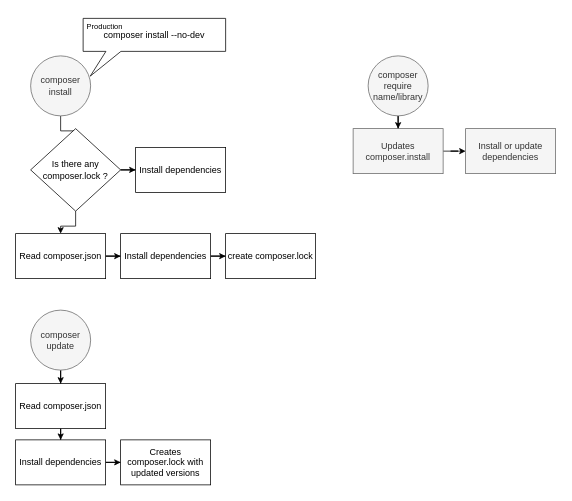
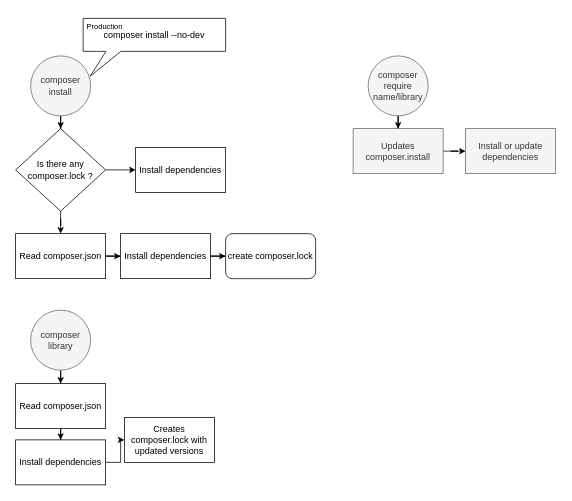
- <mxCell id="6" value="Is there any&lt;br&gt;composer.lock ?" style="rhombus;whiteSpace=wrap;html=1;" vertex="1" parent="1"><mxGeometry x="40" y="171" width="120" height="110" as="geometry" /></mxCell>
+ <mxCell id="6" value="Is there any&lt;br&gt;composer.lock ?" style="rhombus;whiteSpace=wrap;html=1;" vertex="1" parent="1"><mxGeometry x="20" y="171" width="120" height="110" as="geometry" /></mxCell>
- <mxCell id="12" value="create composer.lock" style="whiteSpace=wrap;html=1;" vertex="1" parent="1"><mxGeometry x="300" y="311" width="120" height="60" as="geometry" /></mxCell>
+ <mxCell id="12" value="create composer.lock" style="whiteSpace=wrap;html=1;rounded=1;" vertex="1" parent="1"><mxGeometry x="300" y="311" width="120" height="60" as="geometry" /></mxCell>
- <mxCell id="14" value="composer update" style="ellipse;whiteSpace=wrap;html=1;aspect=fixed;fillColor=#f5f5f5;fontColor=#333333;strokeColor=#666666;" vertex="1" parent="1"><mxGeometry x="40" y="413" width="80" height="80" as="geometry" /></mxCell>
+ <mxCell id="14" value="composer library" style="ellipse;whiteSpace=wrap;html=1;aspect=fixed;fillColor=#f5f5f5;fontColor=#333333;strokeColor=#666666;" vertex="1" parent="1"><mxGeometry x="40" y="413" width="80" height="80" as="geometry" /></mxCell>
- <mxCell id="19" value="Creates composer.lock with updated versions" style="whiteSpace=wrap;html=1;" vertex="1" parent="1"><mxGeometry x="160" y="586" width="120" height="60" as="geometry" /></mxCell>
+ <mxCell id="19" value="Creates composer.lock with updated versions" style="whiteSpace=wrap;html=1;" vertex="1" parent="1"><mxGeometry x="165" y="556" width="120" height="60" as="geometry" /></mxCell>
